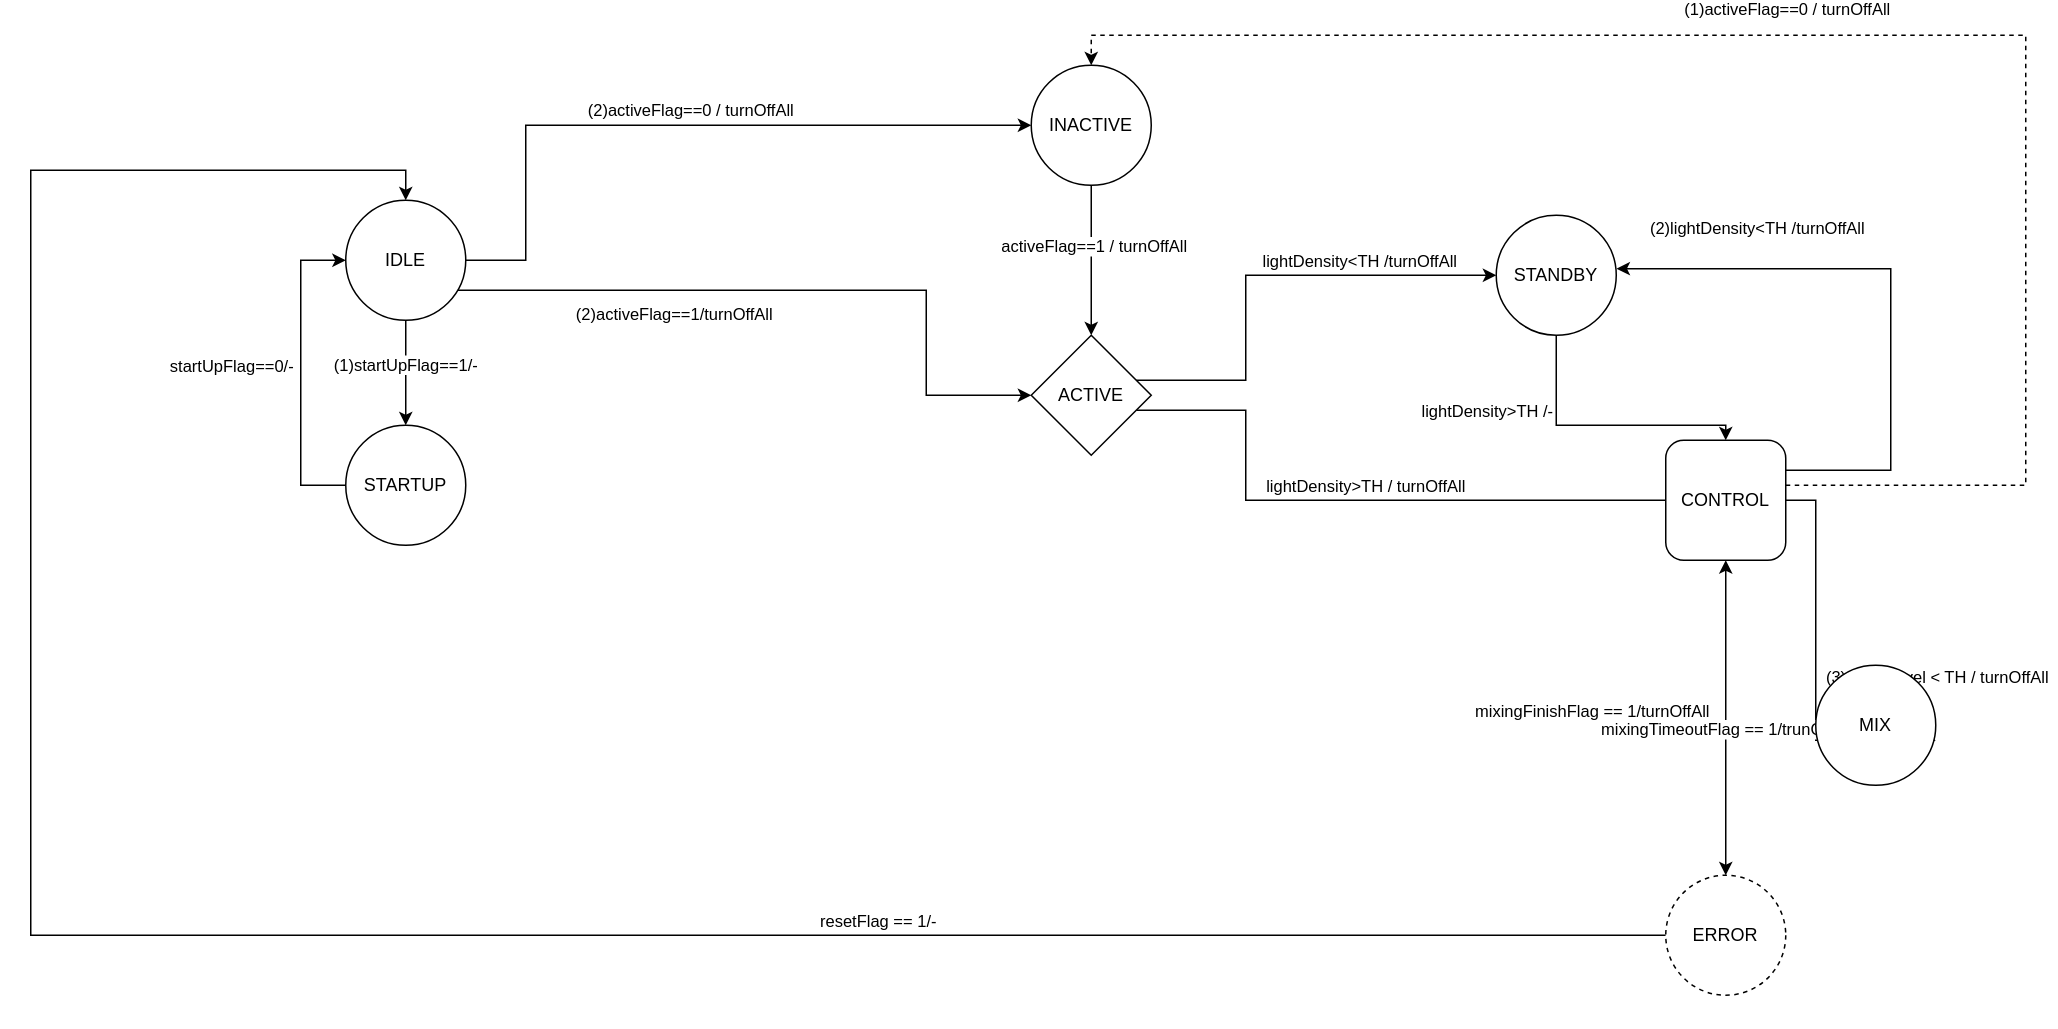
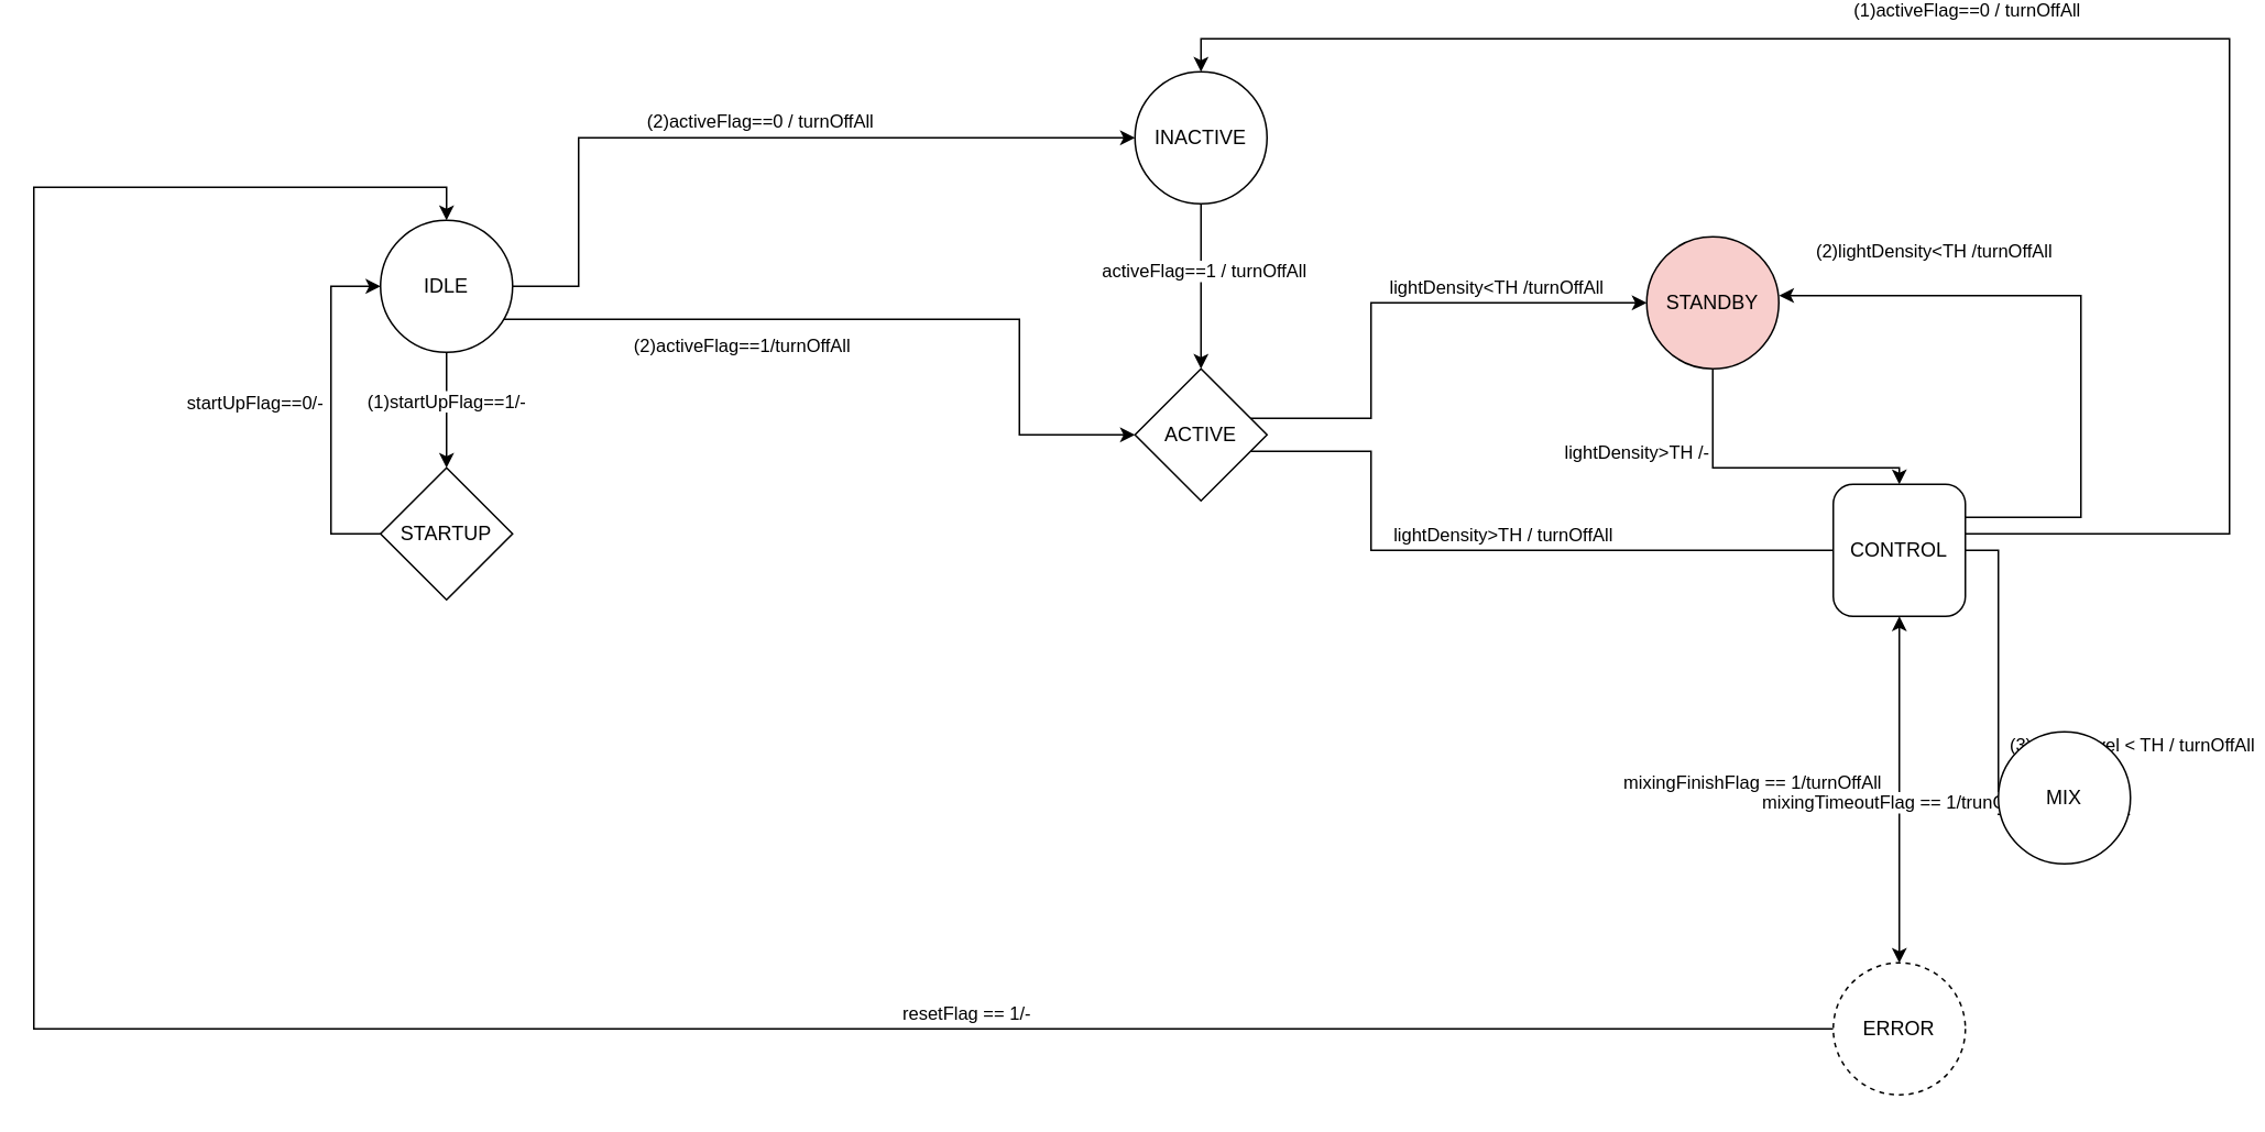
- <mxCell id="21" style="edgeStyle=orthogonalEdgeStyle;rounded=0;orthogonalLoop=1;jettySize=auto;html=1;entryX=0.5;entryY=0;entryDx=0;entryDy=0;fontColor=#000000;dashed=1;" edge="1" parent="1" source="25" target="13"><mxGeometry relative="1" as="geometry"><Array as="points"><mxPoint x="1350" y="320" /><mxPoint x="1350" y="20" /><mxPoint x="727" y="20" /></Array></mxGeometry></mxCell>
+ <mxCell id="21" style="edgeStyle=orthogonalEdgeStyle;rounded=0;orthogonalLoop=1;jettySize=auto;html=1;entryX=0.5;entryY=0;entryDx=0;entryDy=0;fontColor=#000000;" edge="1" parent="1" source="25" target="13"><mxGeometry relative="1" as="geometry"><Array as="points"><mxPoint x="1350" y="320" /><mxPoint x="1350" y="20" /><mxPoint x="727" y="20" /></Array></mxGeometry></mxCell>
- <mxCell id="16" value="STANDBY" style="ellipse;whiteSpace=wrap;html=1;aspect=fixed;fontColor=#000000;" vertex="1" parent="1"><mxGeometry x="997" y="140" width="80" height="80" as="geometry" /></mxCell>
+ <mxCell id="16" value="STANDBY" style="ellipse;whiteSpace=wrap;html=1;aspect=fixed;fontColor=#000000;fillColor=#f8cecc;" vertex="1" parent="1"><mxGeometry x="997" y="140" width="80" height="80" as="geometry" /></mxCell>
- <mxCell id="9" value="STARTUP" style="ellipse;whiteSpace=wrap;html=1;aspect=fixed;fontColor=#000000;" vertex="1" parent="1"><mxGeometry x="230" y="280" width="80" height="80" as="geometry" /></mxCell>
+ <mxCell id="9" value="STARTUP" style="rhombus;whiteSpace=wrap;html=1;aspect=fixed;fontColor=#000000;" vertex="1" parent="1"><mxGeometry x="230" y="280" width="80" height="80" as="geometry" /></mxCell>
